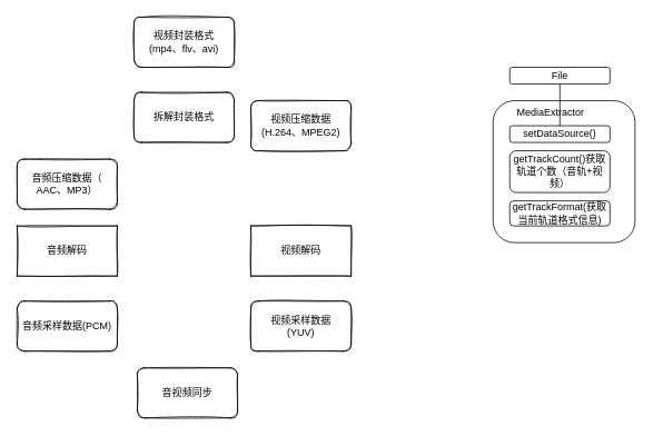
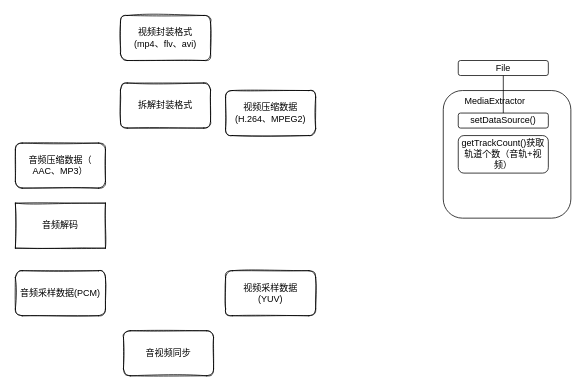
- <mxCell id="16" value="getTrackFormat(获取当前轨道格式信息)" style="rounded=1;whiteSpace=wrap;html=1;" vertex="1" parent="1"><mxGeometry x="610" y="240" width="120" height="30" as="geometry" /></mxCell>
- <mxCell id="7" value="视频解码" style="rounded=0;whiteSpace=wrap;html=1;sketch=1;" parent="1" vertex="1"><mxGeometry x="300" y="270" width="120" height="60" as="geometry" /></mxCell>
